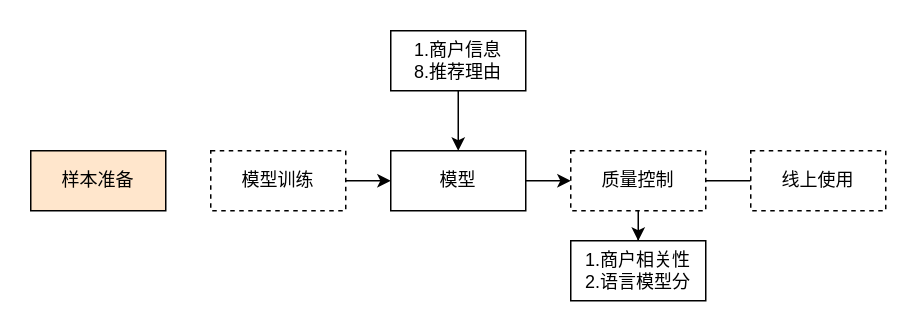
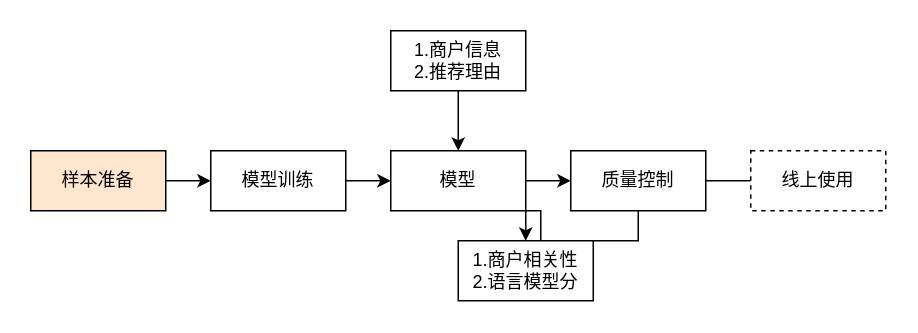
- <mxCell id="13" value="1.商户信息&lt;br&gt;8.推荐理由" style="rounded=0;whiteSpace=wrap;html=1;" vertex="1" parent="1"><mxGeometry x="260" y="20" width="90" height="40" as="geometry" /></mxCell>
+ <mxCell id="13" value="1.商户信息&lt;br&gt;2.推荐理由" style="rounded=0;whiteSpace=wrap;html=1;" vertex="1" parent="1"><mxGeometry x="260" y="20" width="90" height="40" as="geometry" /></mxCell>
+ <mxCell id="2" value="" style="edgeStyle=orthogonalEdgeStyle;rounded=0;orthogonalLoop=1;jettySize=auto;html=1;" edge="1" parent="1" source="3" target="5"><mxGeometry relative="1" as="geometry" /></mxCell>
- <mxCell id="5" value="模型训练" style="rounded=0;whiteSpace=wrap;html=1;dashed=1;" vertex="1" parent="1"><mxGeometry x="140" y="100" width="90" height="40" as="geometry" /></mxCell>
+ <mxCell id="5" value="模型训练" style="rounded=0;whiteSpace=wrap;html=1;" vertex="1" parent="1"><mxGeometry x="140" y="100" width="90" height="40" as="geometry" /></mxCell>
- <mxCell id="10" value="质量控制" style="rounded=0;whiteSpace=wrap;html=1;dashed=1;" vertex="1" parent="1"><mxGeometry x="380" y="100" width="90" height="40" as="geometry" /></mxCell>
+ <mxCell id="10" value="质量控制" style="rounded=0;whiteSpace=wrap;html=1;" vertex="1" parent="1"><mxGeometry x="380" y="100" width="90" height="40" as="geometry" /></mxCell>
- <mxCell id="14" value="1.商户相关性&lt;br&gt;2.语言模型分" style="rounded=0;whiteSpace=wrap;html=1;" vertex="1" parent="1"><mxGeometry x="380" y="160" width="90" height="40" as="geometry" /></mxCell>
+ <mxCell id="14" value="1.商户相关性&lt;br&gt;2.语言模型分" style="rounded=0;whiteSpace=wrap;html=1;" vertex="1" parent="1"><mxGeometry x="305" y="160" width="90" height="40" as="geometry" /></mxCell>
